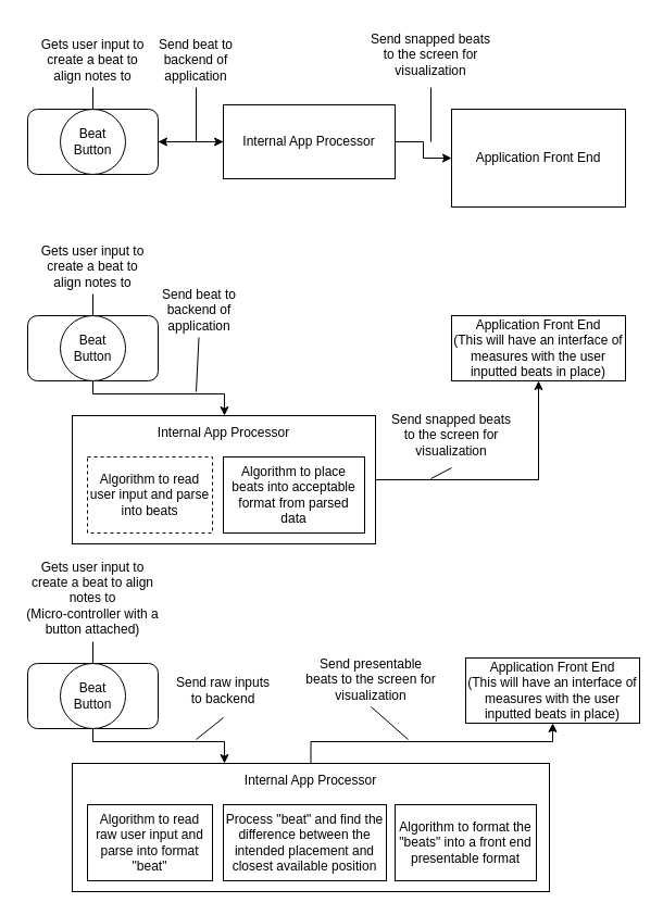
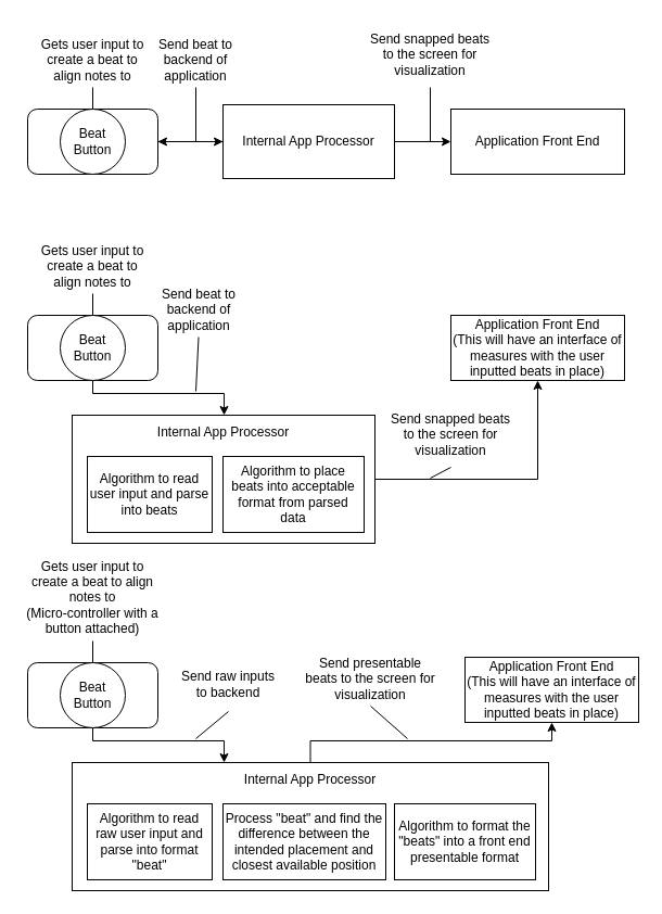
- <mxCell id="8" value="Application Front End" style="rounded=0;whiteSpace=wrap;html=1;" vertex="1" parent="1"><mxGeometry x="415" y="100" width="160" height="90" as="geometry" /></mxCell>
+ <mxCell id="8" value="Application Front End" style="rounded=0;whiteSpace=wrap;html=1;" vertex="1" parent="1"><mxGeometry x="415" y="100" width="160" height="60" as="geometry" /></mxCell>
- <mxCell id="27" value="Algorithm to read user input and parse into beats" style="rounded=0;whiteSpace=wrap;html=1;dashed=1;" vertex="1" parent="1"><mxGeometry x="80" y="420" width="115" height="70" as="geometry" /></mxCell>
+ <mxCell id="27" value="Algorithm to read user input and parse into beats" style="rounded=0;whiteSpace=wrap;html=1;" vertex="1" parent="1"><mxGeometry x="80" y="420" width="115" height="70" as="geometry" /></mxCell>
- <mxCell id="35" value="Send raw inputs to backend" style="text;html=1;strokeColor=none;fillColor=none;align=center;verticalAlign=middle;whiteSpace=wrap;rounded=0;" vertex="1" parent="1"><mxGeometry x="160" y="610" width="90" height="50" as="geometry" /></mxCell>
+ <mxCell id="35" value="Send raw inputs to backend" style="text;html=1;strokeColor=none;fillColor=none;align=center;verticalAlign=middle;whiteSpace=wrap;rounded=0;" vertex="1" parent="1"><mxGeometry x="165" y="605" width="90" height="50" as="geometry" /></mxCell>
